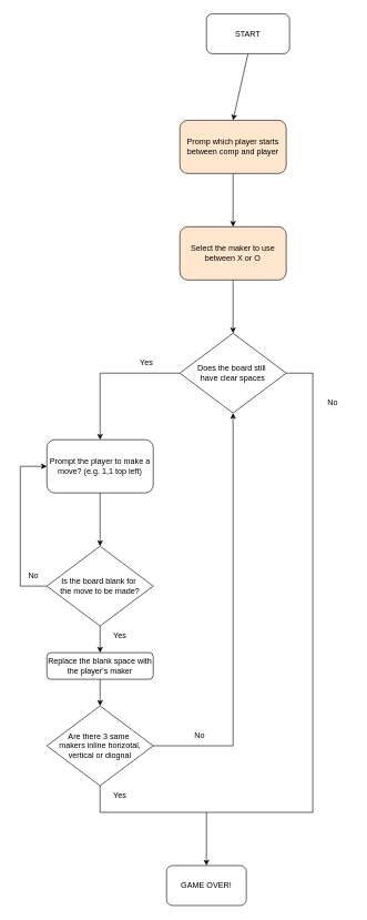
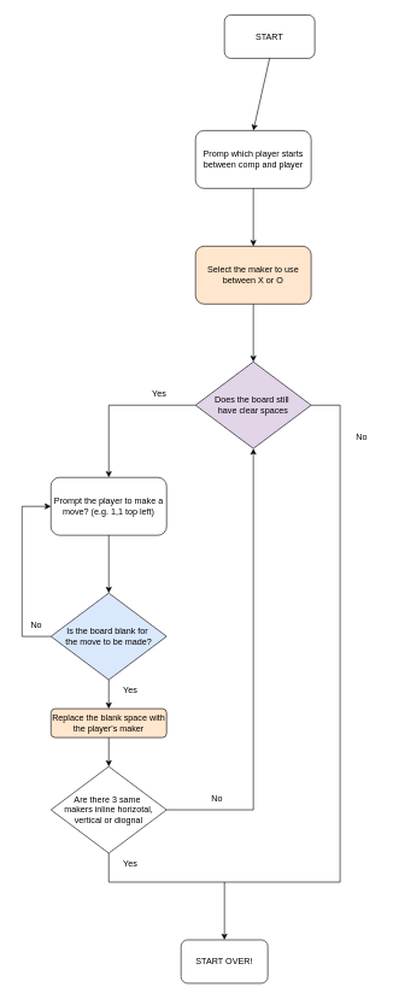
- <mxCell id="4" value="Promp which player starts between comp and player" style="rounded=1;whiteSpace=wrap;html=1;fillColor=#ffe6cc;" vertex="1" parent="1"><mxGeometry x="270" y="180" width="160" height="80" as="geometry" /></mxCell>
+ <mxCell id="4" value="Promp which player starts between comp and player" style="rounded=1;whiteSpace=wrap;html=1;" vertex="1" parent="1"><mxGeometry x="270" y="180" width="160" height="80" as="geometry" /></mxCell>
- <mxCell id="8" value="Does the board still&amp;nbsp;&lt;div&gt;have clear spaces&lt;/div&gt;" style="rhombus;whiteSpace=wrap;html=1;" vertex="1" parent="1"><mxGeometry x="270" y="500" width="160" height="120" as="geometry" /></mxCell>
+ <mxCell id="8" value="Does the board still&amp;nbsp;&lt;div&gt;have clear spaces&lt;/div&gt;" style="rhombus;whiteSpace=wrap;html=1;fillColor=#e1d5e7;" vertex="1" parent="1"><mxGeometry x="270" y="500" width="160" height="120" as="geometry" /></mxCell>
- <mxCell id="13" value="Is the board blank for&amp;nbsp;&lt;div&gt;the move to be made?&lt;/div&gt;" style="rhombus;whiteSpace=wrap;html=1;" vertex="1" parent="1"><mxGeometry x="70" y="820" width="160" height="120" as="geometry" /></mxCell>
+ <mxCell id="13" value="Is the board blank for&amp;nbsp;&lt;div&gt;the move to be made?&lt;/div&gt;" style="rhombus;whiteSpace=wrap;html=1;fillColor=#dae8fc;" vertex="1" parent="1"><mxGeometry x="70" y="820" width="160" height="120" as="geometry" /></mxCell>
- <mxCell id="15" value="Replace the blank space with the player's maker" style="rounded=1;whiteSpace=wrap;html=1;" vertex="1" parent="1"><mxGeometry x="70" y="980" width="160" height="40" as="geometry" /></mxCell>
+ <mxCell id="15" value="Replace the blank space with the player's maker" style="rounded=1;whiteSpace=wrap;html=1;fillColor=#ffe6cc;" vertex="1" parent="1"><mxGeometry x="70" y="980" width="160" height="40" as="geometry" /></mxCell>
- <mxCell id="34" value="GAME OVER!" style="rounded=1;whiteSpace=wrap;html=1;" vertex="1" parent="1"><mxGeometry x="250" y="1300" width="120" height="60" as="geometry" /></mxCell>
+ <mxCell id="34" value="START OVER!" style="rounded=1;whiteSpace=wrap;html=1;" vertex="1" parent="1"><mxGeometry x="250" y="1300" width="120" height="60" as="geometry" /></mxCell>
